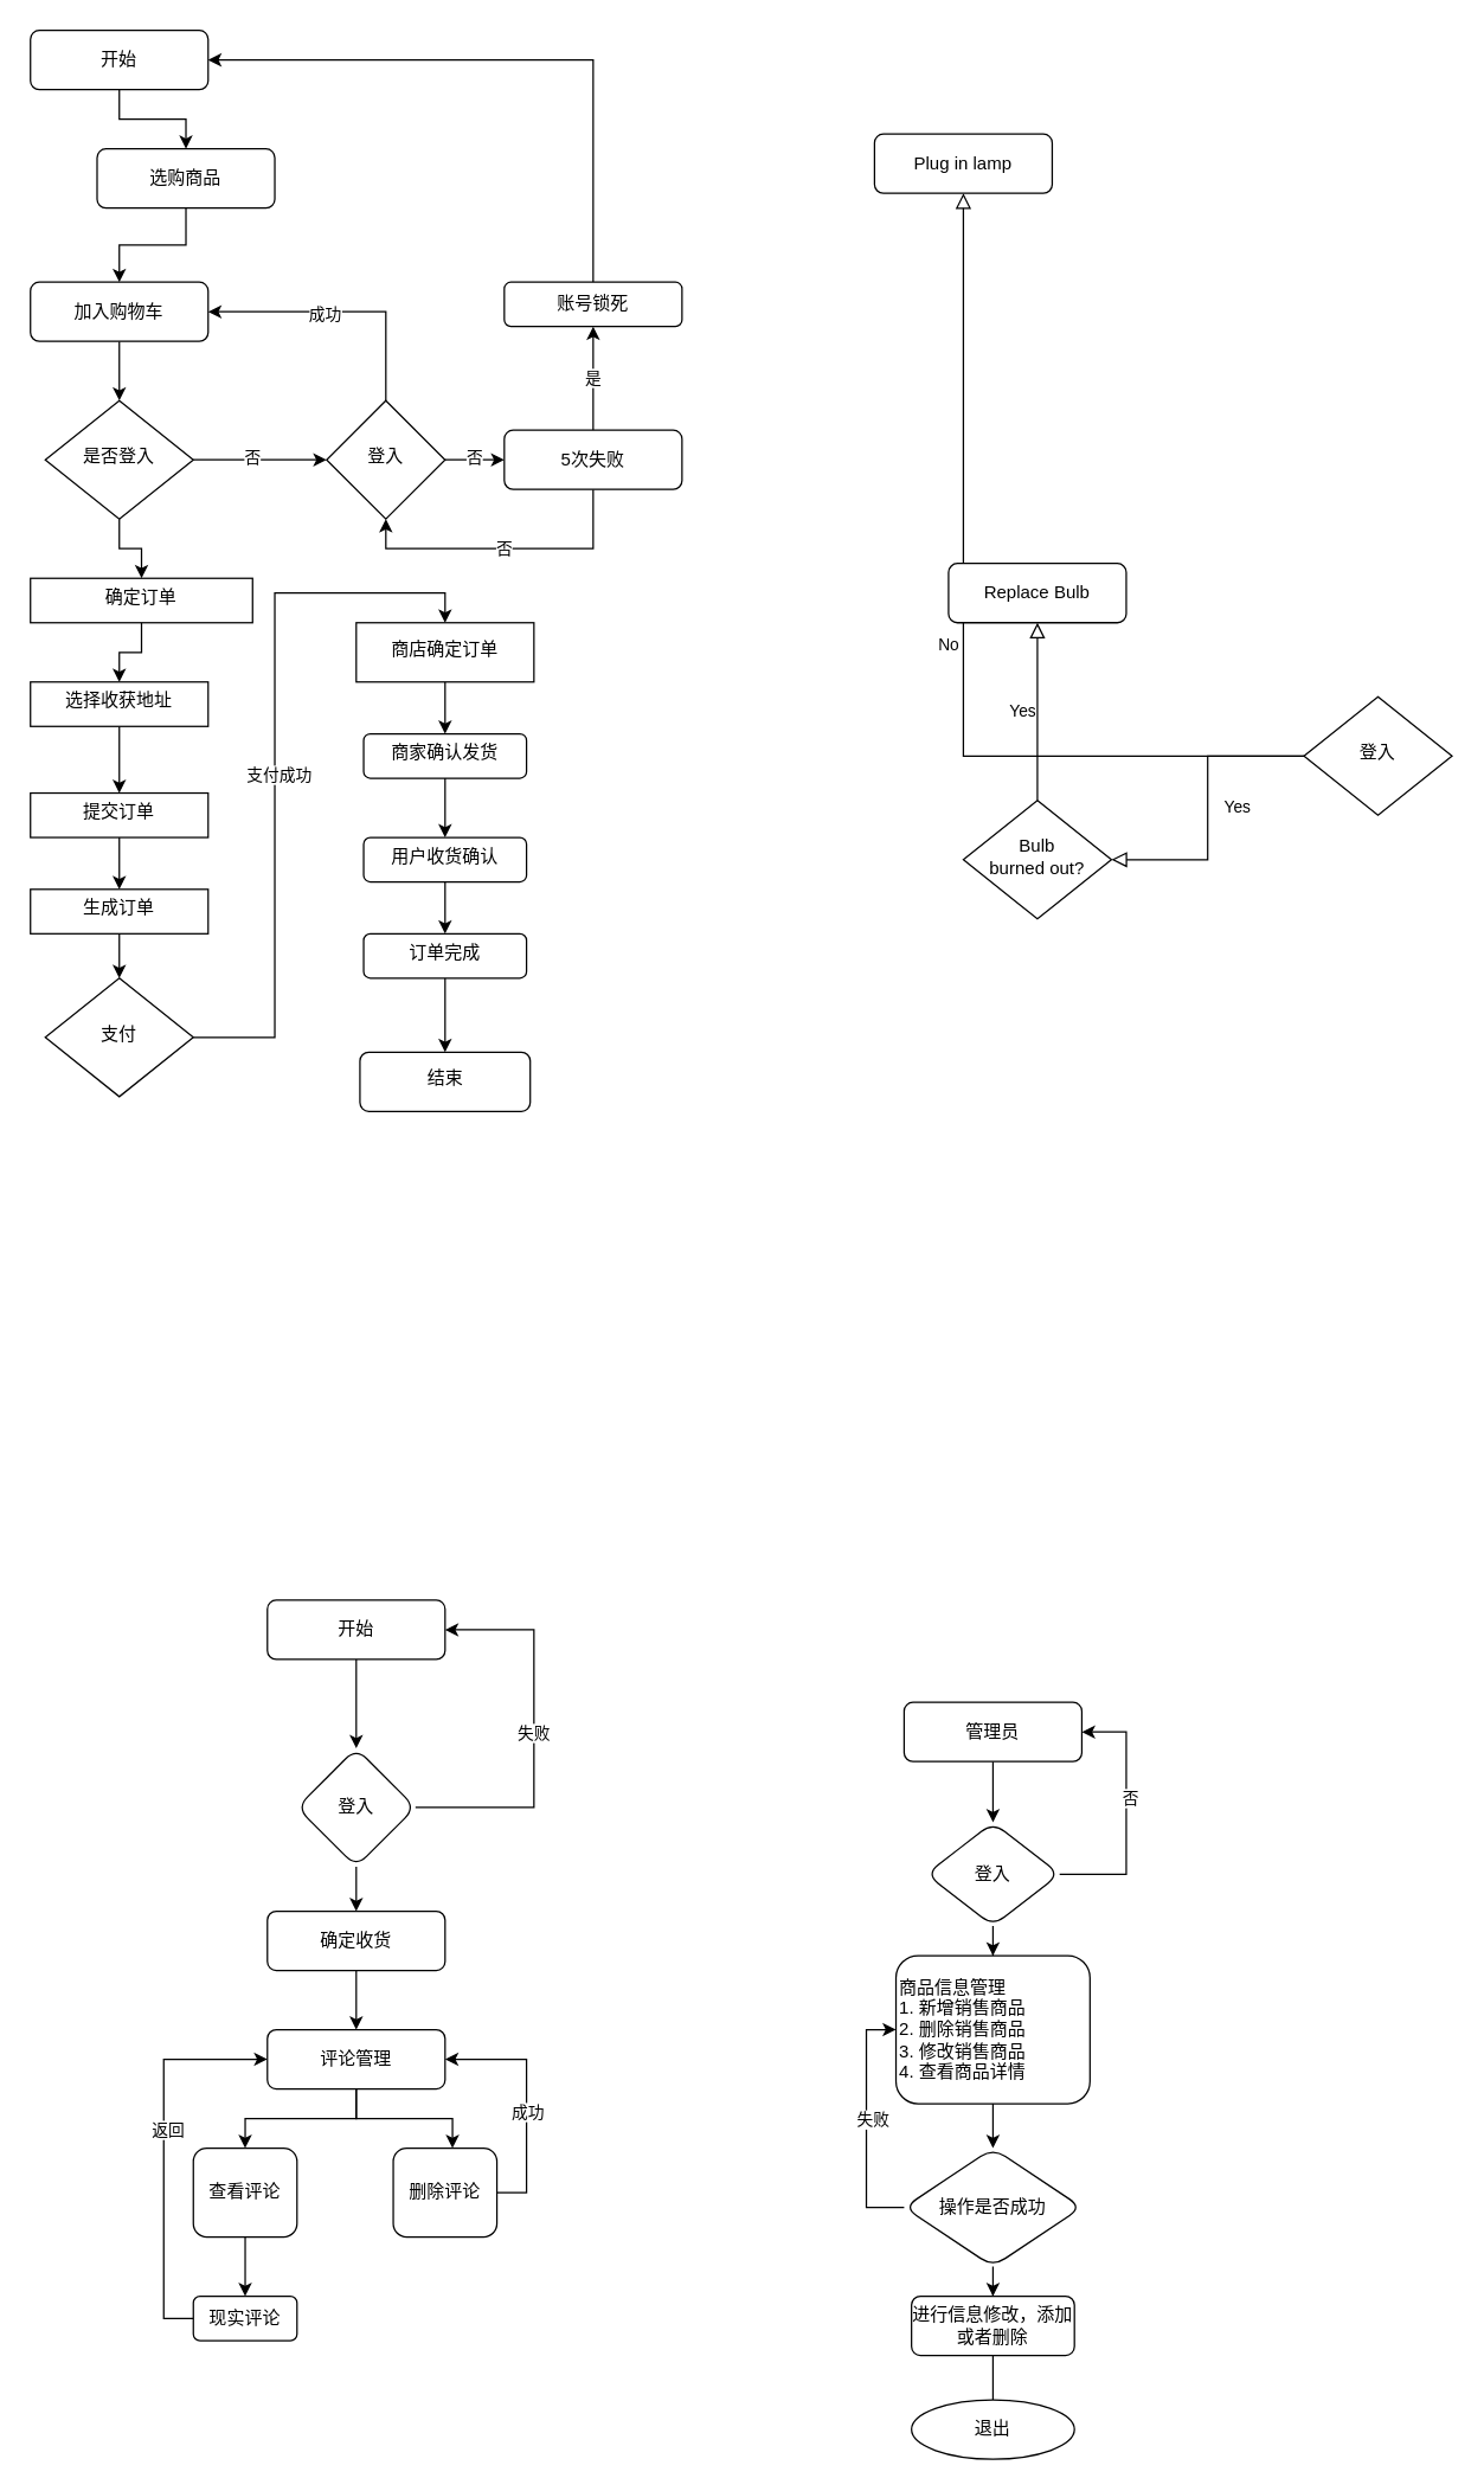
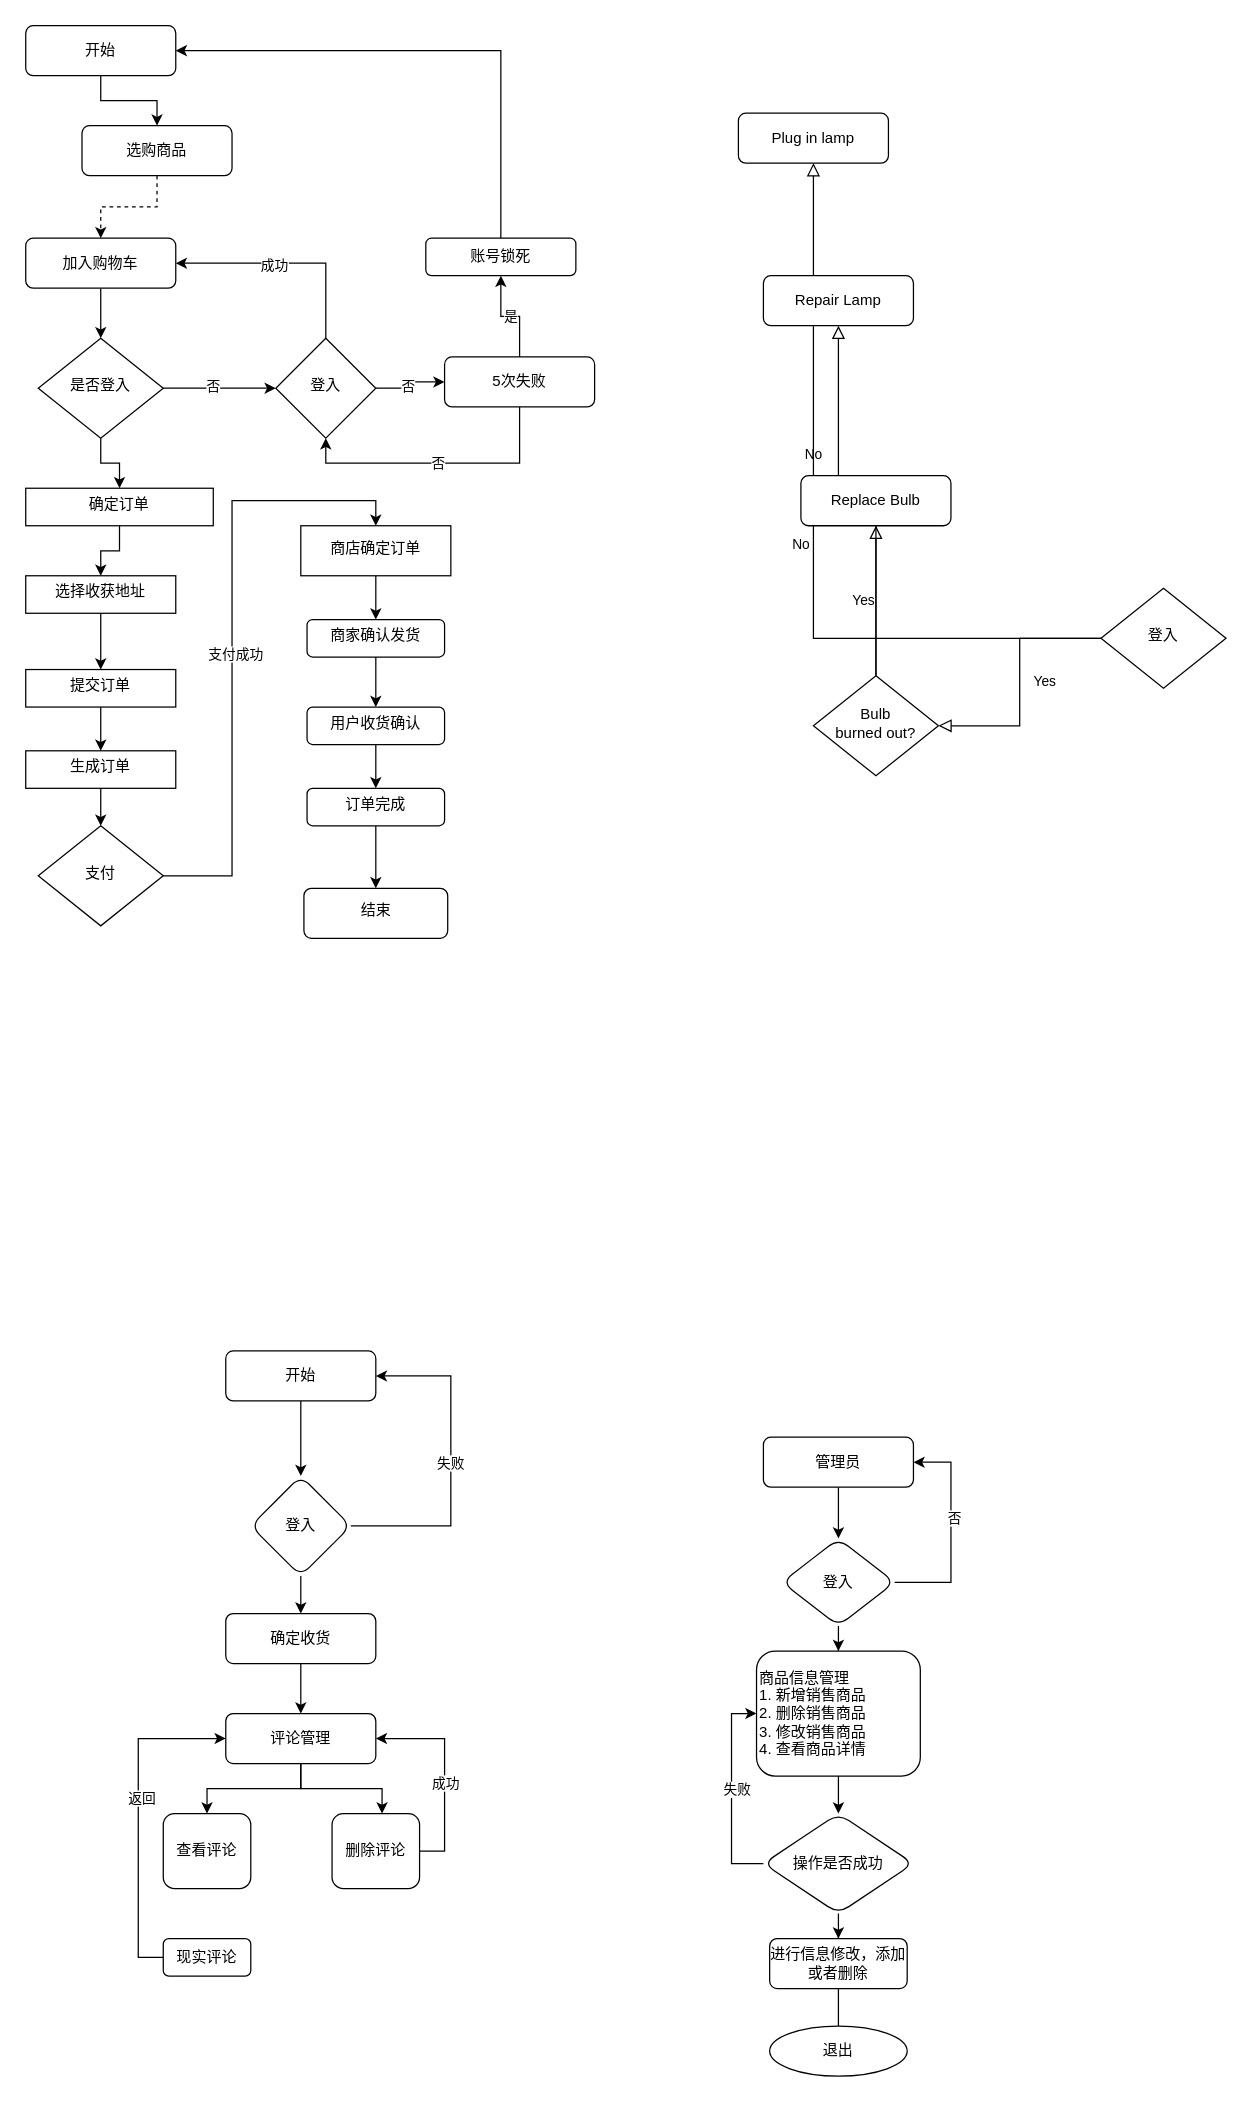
- <mxCell id="13" style="edgeStyle=orthogonalEdgeStyle;rounded=0;orthogonalLoop=1;jettySize=auto;html=1;exitX=0.5;exitY=1;exitDx=0;exitDy=0;entryX=0.5;entryY=0;entryDx=0;entryDy=0;" edge="1" parent="1" source="14" target="16"><mxGeometry relative="1" as="geometry" /></mxCell>
+ <mxCell id="13" style="edgeStyle=orthogonalEdgeStyle;rounded=0;orthogonalLoop=1;jettySize=auto;html=1;exitX=0.5;exitY=1;exitDx=0;exitDy=0;entryX=0.5;entryY=0;entryDx=0;entryDy=0;dashed=1;" edge="1" parent="1" source="14" target="16"><mxGeometry relative="1" as="geometry" /></mxCell>
+ <mxCell id="11" value="Repair Lamp" style="rounded=1;whiteSpace=wrap;html=1;fontSize=12;glass=0;strokeWidth=1;shadow=0;" parent="1" vertex="1"><mxGeometry x="610" y="220" width="120" height="40" as="geometry" /></mxCell>
- <mxCell id="30" value="5次失败" style="rounded=1;whiteSpace=wrap;html=1;fontSize=12;glass=0;strokeWidth=1;shadow=0;" vertex="1" parent="1"><mxGeometry x="340" y="290" width="120" height="40" as="geometry" /></mxCell>
+ <mxCell id="30" value="5次失败" style="rounded=1;whiteSpace=wrap;html=1;fontSize=12;glass=0;strokeWidth=1;shadow=0;" vertex="1" parent="1"><mxGeometry x="355" y="285" width="120" height="40" as="geometry" /></mxCell>
+ <mxCell id="8" value="No" style="rounded=0;html=1;jettySize=auto;orthogonalLoop=1;fontSize=11;endArrow=block;endFill=0;endSize=8;strokeWidth=1;shadow=0;labelBackgroundColor=none;edgeStyle=orthogonalEdgeStyle;" parent="1" source="10" target="11" edge="1"><mxGeometry x="0.333" y="20" relative="1" as="geometry"><mxPoint as="offset" /></mxGeometry></mxCell>
- <mxCell id="61" value="" style="edgeStyle=orthogonalEdgeStyle;rounded=0;orthogonalLoop=1;jettySize=auto;html=1;" edge="1" parent="1" source="62" target="68"><mxGeometry relative="1" as="geometry" /></mxCell>
